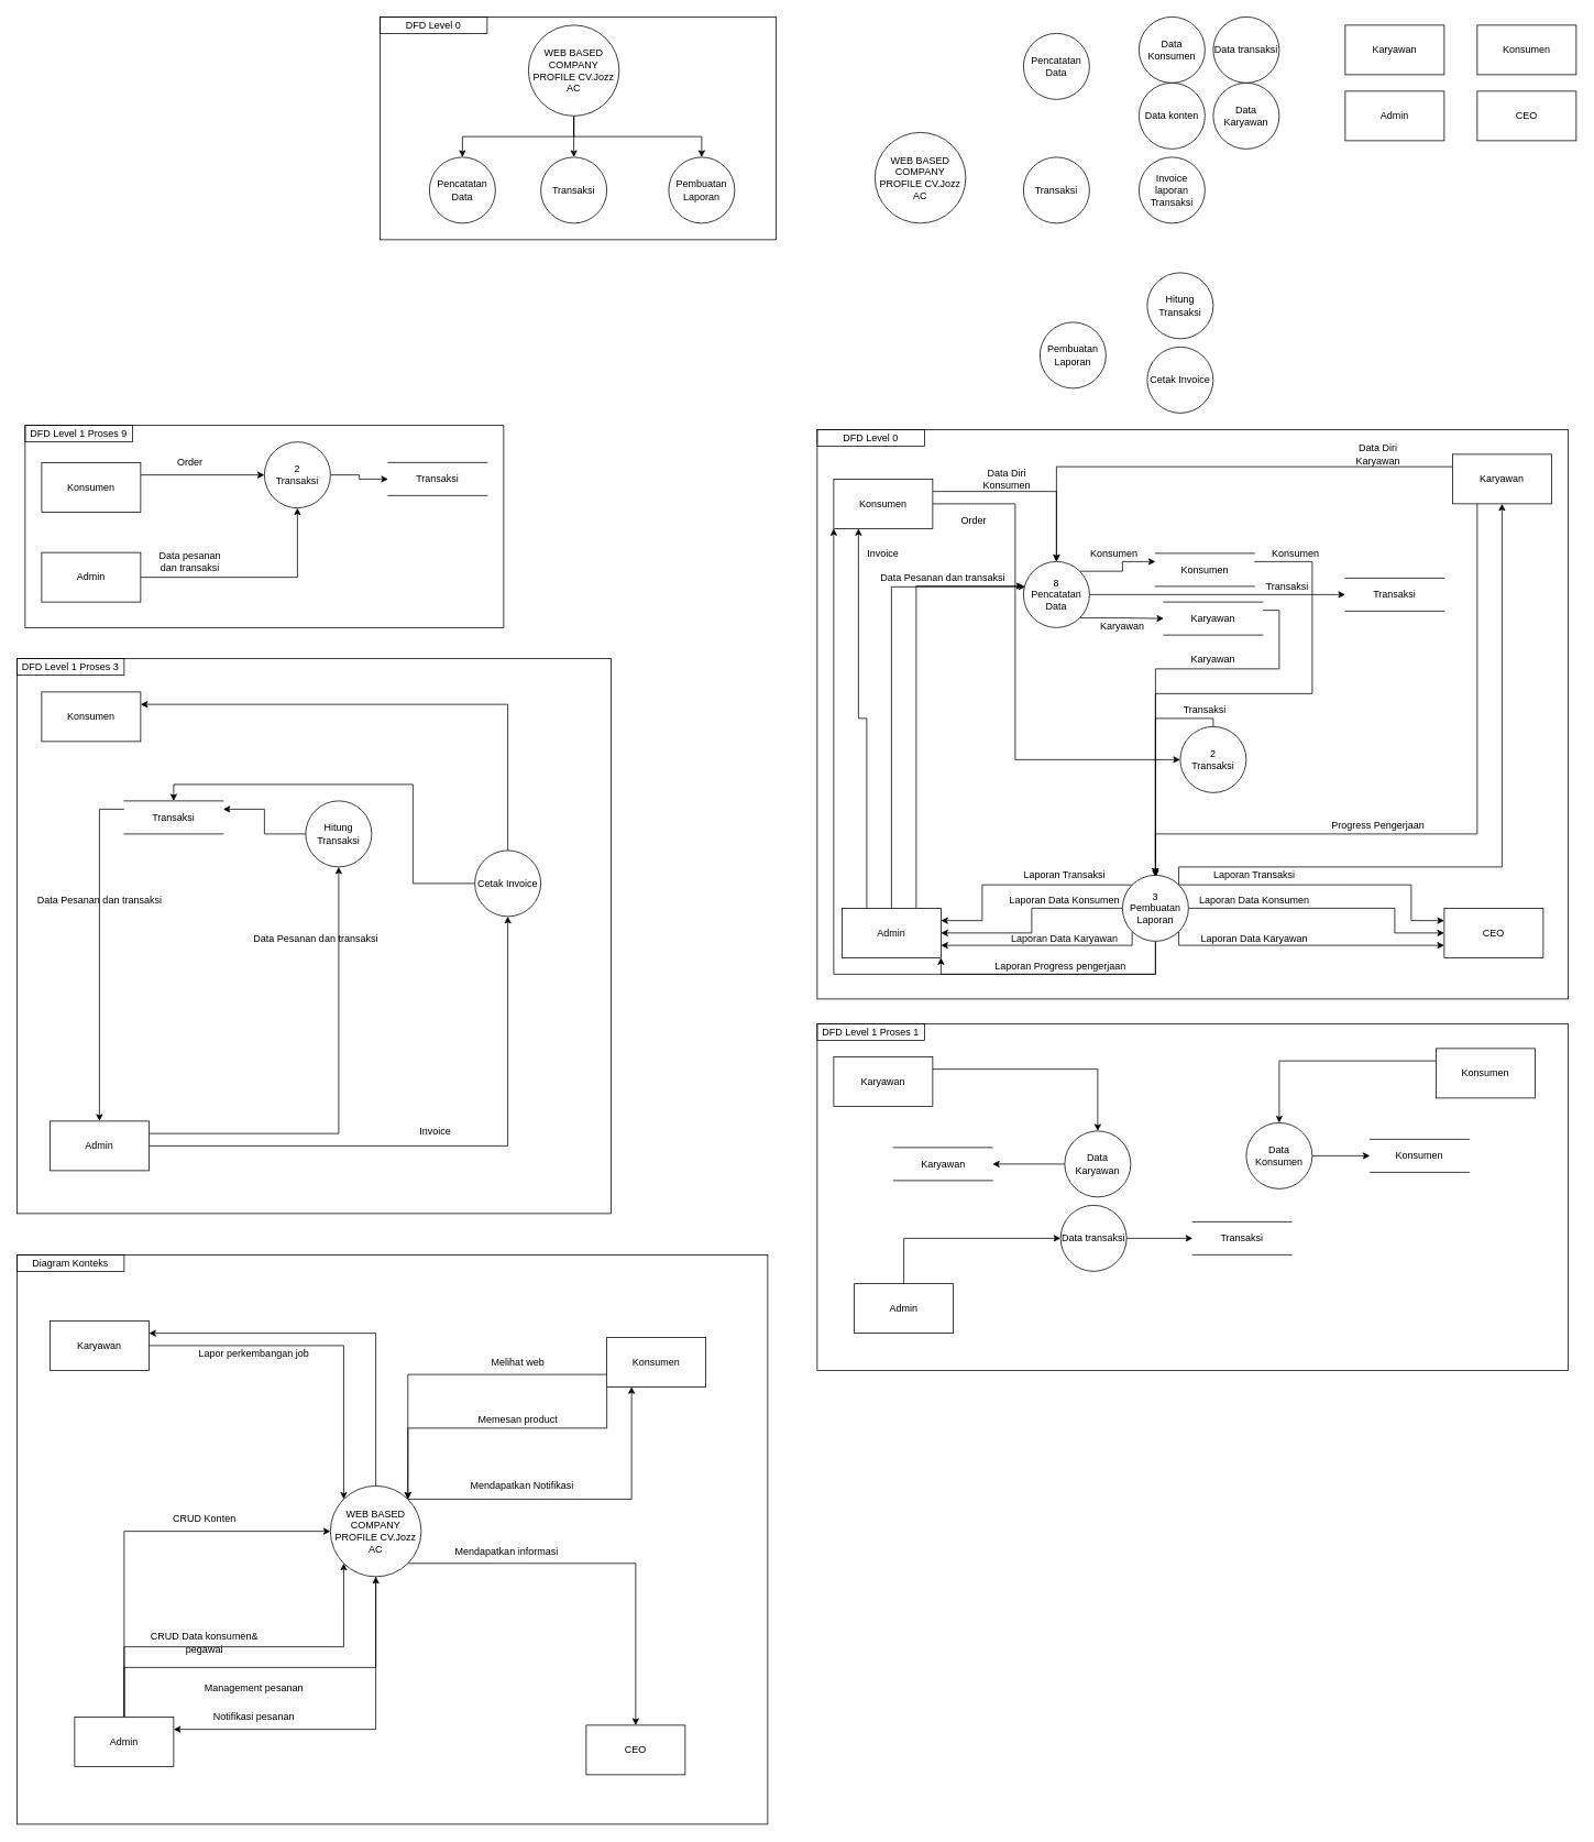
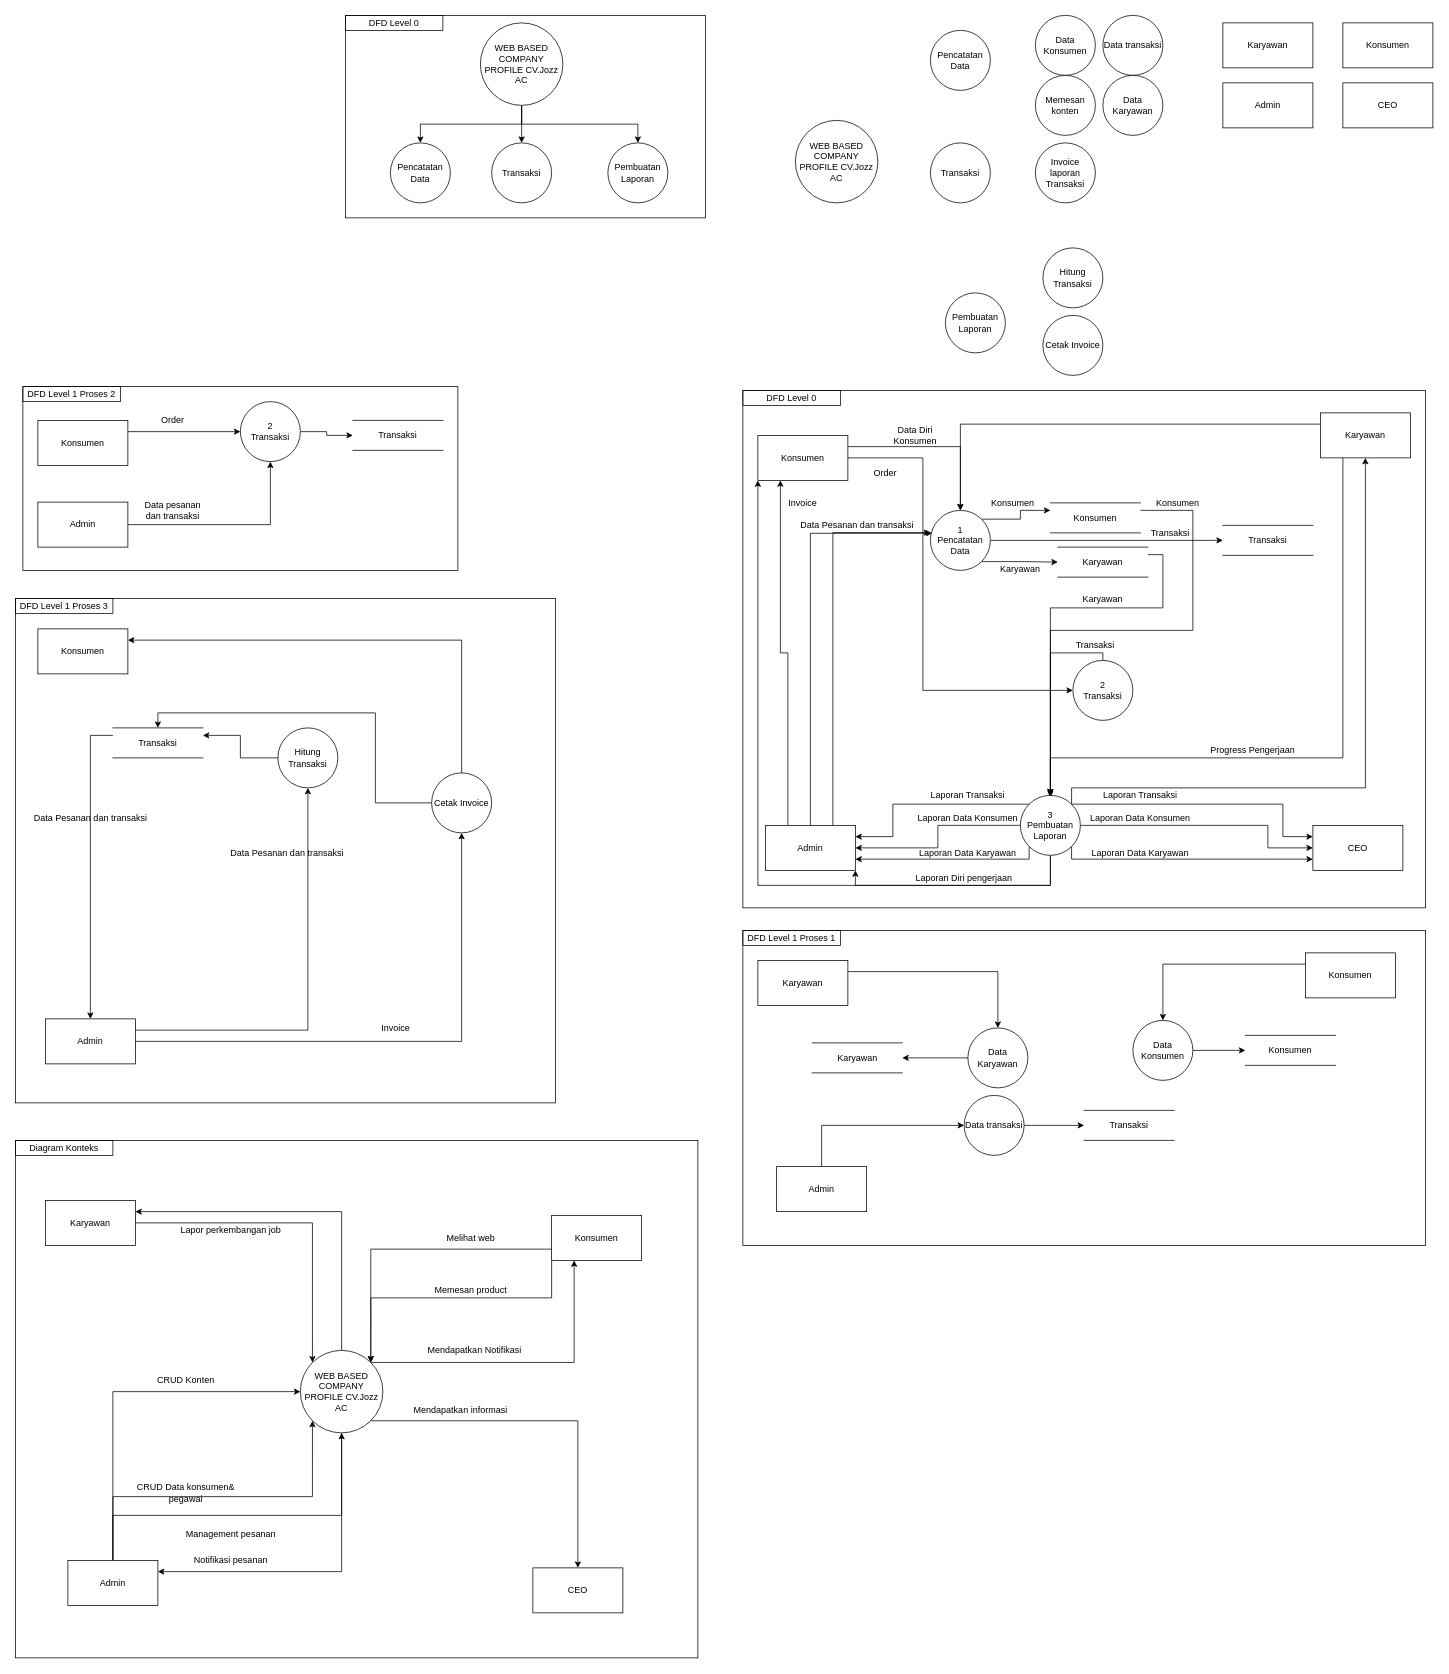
- <mxCell id="7" value="Data konten" style="ellipse;whiteSpace=wrap;html=1;aspect=fixed;" vertex="1" parent="1"><mxGeometry x="1380" y="100" width="80" height="80" as="geometry" /></mxCell>
+ <mxCell id="7" value="Memesan konten" style="ellipse;whiteSpace=wrap;html=1;aspect=fixed;" vertex="1" parent="1"><mxGeometry x="1380" y="100" width="80" height="80" as="geometry" /></mxCell>
- <mxCell id="97" value="DFD Level 1 Proses 9" style="text;html=1;strokeColor=black;fillColor=none;align=center;verticalAlign=middle;whiteSpace=wrap;rounded=0;" vertex="1" parent="1"><mxGeometry x="30" y="515" width="130" height="20" as="geometry" /></mxCell>
+ <mxCell id="97" value="DFD Level 1 Proses 2" style="text;html=1;strokeColor=black;fillColor=none;align=center;verticalAlign=middle;whiteSpace=wrap;rounded=0;" vertex="1" parent="1"><mxGeometry x="30" y="515" width="130" height="20" as="geometry" /></mxCell>
- <mxCell id="48" value="Data Diri Karyawan" style="text;html=1;strokeColor=none;fillColor=none;align=center;verticalAlign=middle;whiteSpace=wrap;rounded=0;" vertex="1" parent="1"><mxGeometry x="1620" y="540" width="100" height="20" as="geometry" /></mxCell>
- <mxCell id="31" value="8&lt;br&gt;Pencatatan Data" style="ellipse;whiteSpace=wrap;html=1;aspect=fixed;" vertex="1" parent="1"><mxGeometry x="1240" y="680" width="80" height="80" as="geometry" /></mxCell>
+ <mxCell id="31" value="1&lt;br&gt;Pencatatan Data" style="ellipse;whiteSpace=wrap;html=1;aspect=fixed;" vertex="1" parent="1"><mxGeometry x="1240" y="680" width="80" height="80" as="geometry" /></mxCell>
- <mxCell id="73" value="Laporan Progress pengerjaan" style="text;html=1;strokeColor=none;fillColor=none;align=center;verticalAlign=middle;whiteSpace=wrap;rounded=0;" vertex="1" parent="1"><mxGeometry x="1200" y="1160" width="170" height="20" as="geometry" /></mxCell>
+ <mxCell id="73" value="Laporan Diri pengerjaan" style="text;html=1;strokeColor=none;fillColor=none;align=center;verticalAlign=middle;whiteSpace=wrap;rounded=0;" vertex="1" parent="1"><mxGeometry x="1200" y="1160" width="170" height="20" as="geometry" /></mxCell>
